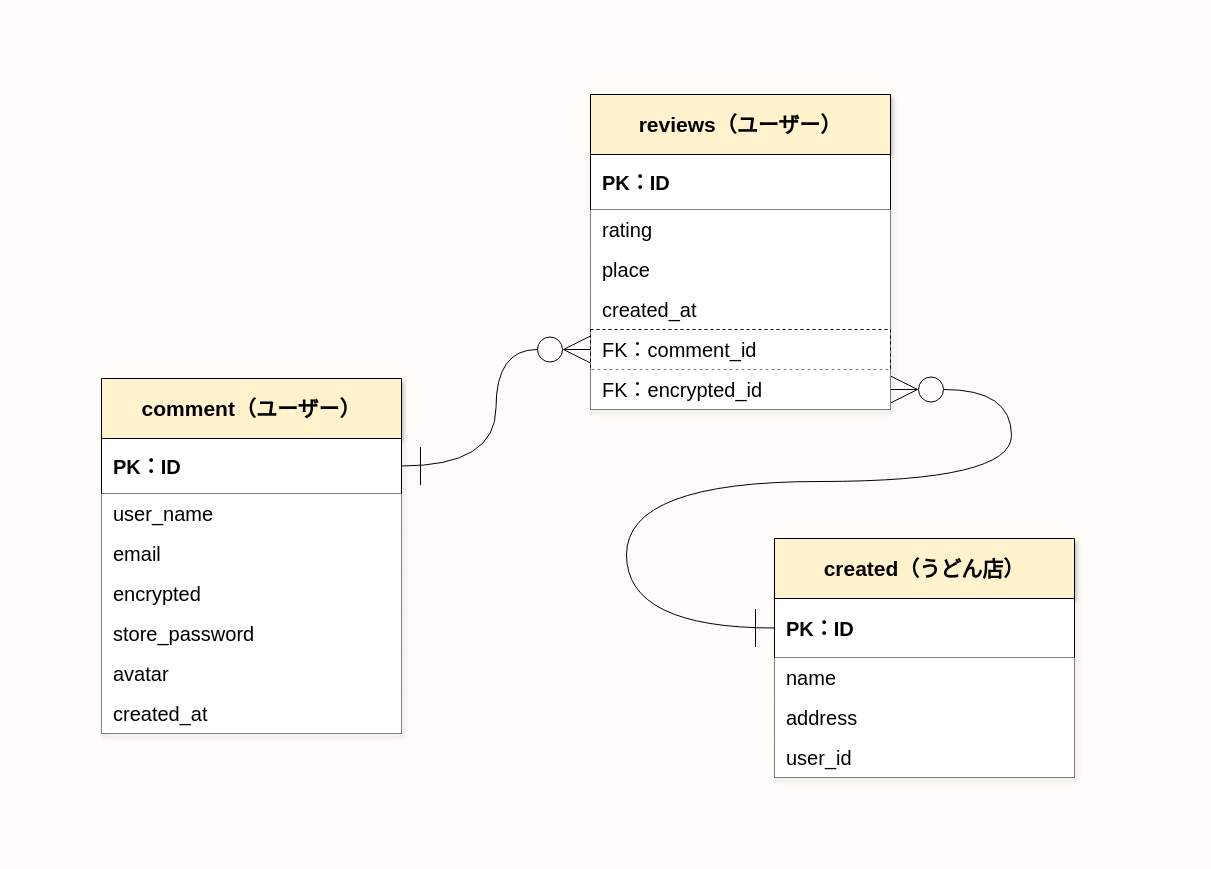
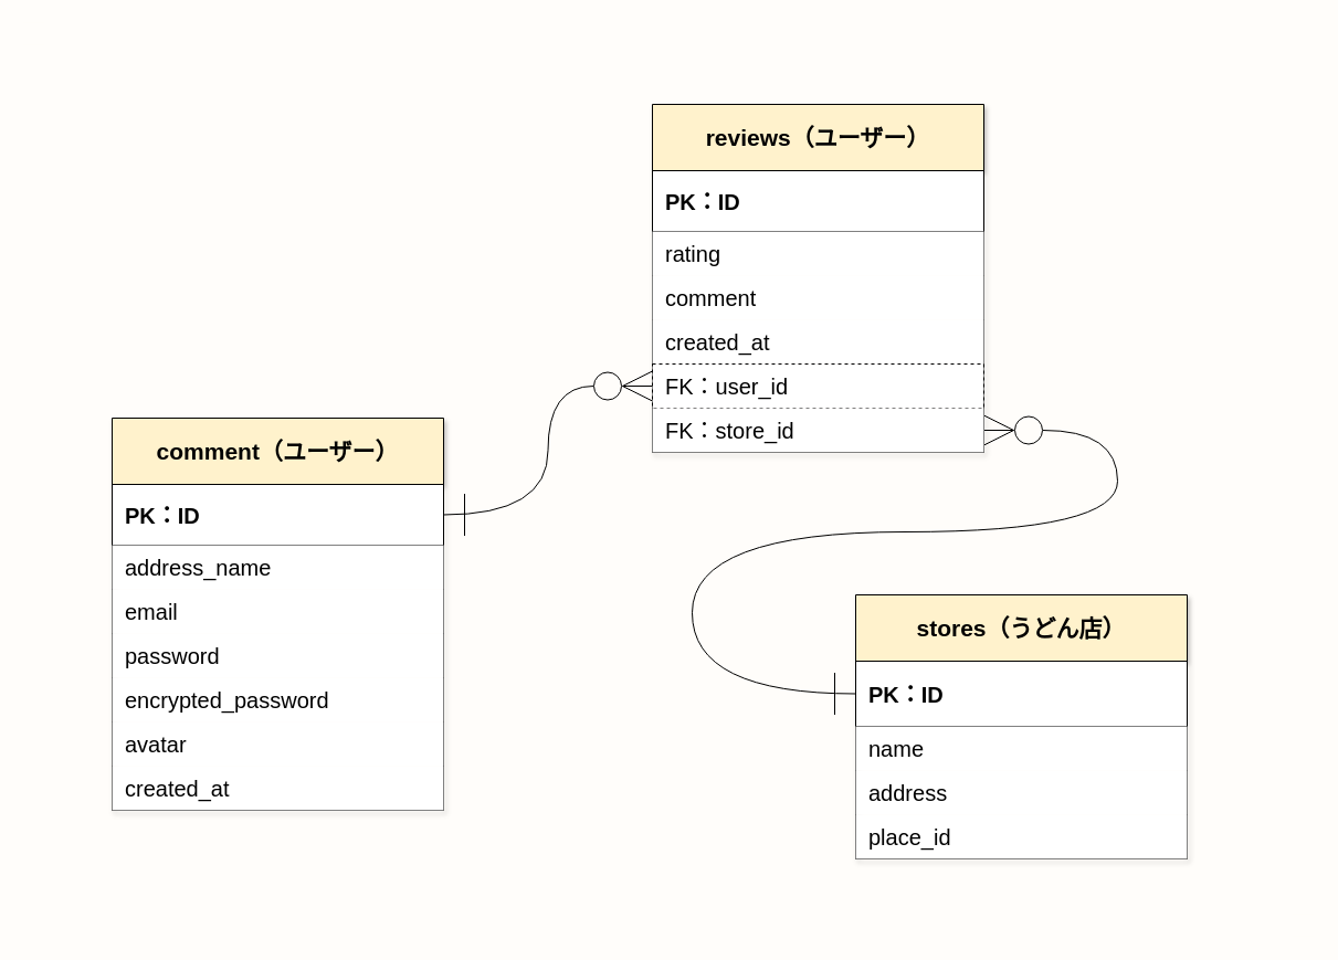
- <mxCell id="15" value="place" style="text;strokeColor=none;fillColor=default;align=left;verticalAlign=middle;spacingLeft=10;spacingRight=4;overflow=hidden;points=[[0,0.5],[1,0.5]];portConstraint=eastwest;rotatable=0;whiteSpace=wrap;html=1;fontSize=20;" vertex="1" parent="12"><mxGeometry y="155" width="300" height="40" as="geometry" /></mxCell>
+ <mxCell id="15" value="comment" style="text;strokeColor=none;fillColor=default;align=left;verticalAlign=middle;spacingLeft=10;spacingRight=4;overflow=hidden;points=[[0,0.5],[1,0.5]];portConstraint=eastwest;rotatable=0;whiteSpace=wrap;html=1;fontSize=20;" vertex="1" parent="12"><mxGeometry y="155" width="300" height="40" as="geometry" /></mxCell>
- <mxCell id="17" value="FK：comment_id" style="text;strokeColor=default;fillColor=default;align=left;verticalAlign=middle;spacingLeft=10;spacingRight=4;overflow=hidden;points=[[0,0.5],[1,0.5]];portConstraint=eastwest;rotatable=0;whiteSpace=wrap;html=1;fontSize=20;fontStyle=0;dashed=1;" vertex="1" parent="12"><mxGeometry y="235" width="300" height="40" as="geometry" /></mxCell>
+ <mxCell id="17" value="FK：user_id" style="text;strokeColor=default;fillColor=default;align=left;verticalAlign=middle;spacingLeft=10;spacingRight=4;overflow=hidden;points=[[0,0.5],[1,0.5]];portConstraint=eastwest;rotatable=0;whiteSpace=wrap;html=1;fontSize=20;fontStyle=0;dashed=1;" vertex="1" parent="12"><mxGeometry y="235" width="300" height="40" as="geometry" /></mxCell>
- <mxCell id="18" value="FK：encrypted_id" style="text;strokeColor=none;fillColor=default;align=left;verticalAlign=middle;spacingLeft=10;spacingRight=4;overflow=hidden;points=[[0,0.5],[1,0.5]];portConstraint=eastwest;rotatable=0;whiteSpace=wrap;html=1;fontSize=20;fontStyle=0;rounded=0;shadow=0;" vertex="1" parent="12"><mxGeometry y="275" width="300" height="40" as="geometry" /></mxCell>
+ <mxCell id="18" value="FK：store_id" style="text;strokeColor=none;fillColor=default;align=left;verticalAlign=middle;spacingLeft=10;spacingRight=4;overflow=hidden;points=[[0,0.5],[1,0.5]];portConstraint=eastwest;rotatable=0;whiteSpace=wrap;html=1;fontSize=20;fontStyle=0;rounded=0;shadow=0;" vertex="1" parent="12"><mxGeometry y="275" width="300" height="40" as="geometry" /></mxCell>
- <mxCell id="5" value="user_name" style="text;strokeColor=none;fillColor=default;align=left;verticalAlign=middle;spacingLeft=10;spacingRight=4;overflow=hidden;points=[[0,0.5],[1,0.5]];portConstraint=eastwest;rotatable=0;whiteSpace=wrap;html=1;fontSize=20;" vertex="1" parent="3"><mxGeometry y="115" width="300" height="40" as="geometry" /></mxCell>
+ <mxCell id="5" value="address_name" style="text;strokeColor=none;fillColor=default;align=left;verticalAlign=middle;spacingLeft=10;spacingRight=4;overflow=hidden;points=[[0,0.5],[1,0.5]];portConstraint=eastwest;rotatable=0;whiteSpace=wrap;html=1;fontSize=20;" vertex="1" parent="3"><mxGeometry y="115" width="300" height="40" as="geometry" /></mxCell>
- <mxCell id="19" value="&lt;font style=&quot;font-size: 21px;&quot;&gt;created（うどん店）&lt;/font&gt;" style="swimlane;fontStyle=1;childLayout=stackLayout;horizontal=1;startSize=60;horizontalStack=0;resizeParent=1;resizeParentMax=0;resizeLast=0;collapsible=1;marginBottom=0;whiteSpace=wrap;html=1;fillColor=#fff2cc;strokeColor=default;rounded=0;fontSize=18;shadow=1;" vertex="1" parent="1"><mxGeometry x="774" y="538" width="300" height="239" as="geometry" /></mxCell>
+ <mxCell id="19" value="&lt;font style=&quot;font-size: 21px;&quot;&gt;stores（うどん店）&lt;/font&gt;" style="swimlane;fontStyle=1;childLayout=stackLayout;horizontal=1;startSize=60;horizontalStack=0;resizeParent=1;resizeParentMax=0;resizeLast=0;collapsible=1;marginBottom=0;whiteSpace=wrap;html=1;fillColor=#fff2cc;strokeColor=default;rounded=0;fontSize=18;shadow=1;" vertex="1" parent="1"><mxGeometry x="774" y="538" width="300" height="239" as="geometry" /></mxCell>
- <mxCell id="7" value="encrypted" style="text;strokeColor=none;fillColor=default;align=left;verticalAlign=middle;spacingLeft=10;spacingRight=4;overflow=hidden;points=[[0,0.5],[1,0.5]];portConstraint=eastwest;rotatable=0;whiteSpace=wrap;html=1;fontSize=20;" vertex="1" parent="3"><mxGeometry y="195" width="300" height="40" as="geometry" /></mxCell>
+ <mxCell id="7" value="password" style="text;strokeColor=none;fillColor=default;align=left;verticalAlign=middle;spacingLeft=10;spacingRight=4;overflow=hidden;points=[[0,0.5],[1,0.5]];portConstraint=eastwest;rotatable=0;whiteSpace=wrap;html=1;fontSize=20;" vertex="1" parent="3"><mxGeometry y="195" width="300" height="40" as="geometry" /></mxCell>
- <mxCell id="8" value="store_password" style="text;strokeColor=none;fillColor=default;align=left;verticalAlign=middle;spacingLeft=10;spacingRight=4;overflow=hidden;points=[[0,0.5],[1,0.5]];portConstraint=eastwest;rotatable=0;whiteSpace=wrap;html=1;fontSize=20;" vertex="1" parent="3"><mxGeometry y="235" width="300" height="40" as="geometry" /></mxCell>
+ <mxCell id="8" value="encrypted_password" style="text;strokeColor=none;fillColor=default;align=left;verticalAlign=middle;spacingLeft=10;spacingRight=4;overflow=hidden;points=[[0,0.5],[1,0.5]];portConstraint=eastwest;rotatable=0;whiteSpace=wrap;html=1;fontSize=20;" vertex="1" parent="3"><mxGeometry y="235" width="300" height="40" as="geometry" /></mxCell>
- <mxCell id="23" value="user_id" style="text;strokeColor=none;fillColor=default;align=left;verticalAlign=middle;spacingLeft=10;spacingRight=4;overflow=hidden;points=[[0,0.5],[1,0.5]];portConstraint=eastwest;rotatable=0;whiteSpace=wrap;html=1;fontSize=20;" vertex="1" parent="19"><mxGeometry y="199" width="300" height="40" as="geometry" /></mxCell>
+ <mxCell id="23" value="place_id" style="text;strokeColor=none;fillColor=default;align=left;verticalAlign=middle;spacingLeft=10;spacingRight=4;overflow=hidden;points=[[0,0.5],[1,0.5]];portConstraint=eastwest;rotatable=0;whiteSpace=wrap;html=1;fontSize=20;" vertex="1" parent="19"><mxGeometry y="199" width="300" height="40" as="geometry" /></mxCell>
